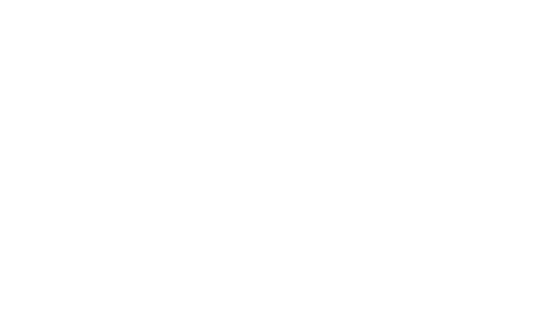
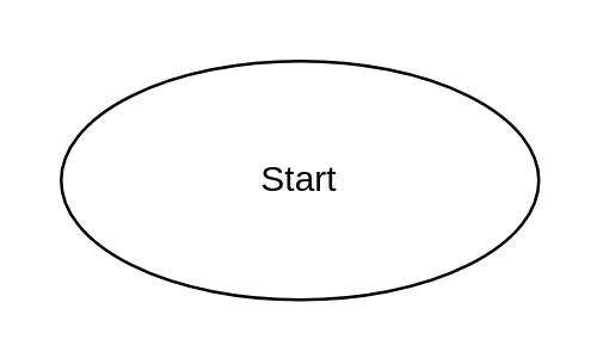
+ <mxCell id="2" value="Start" style="ellipse;whiteSpace=wrap;html=1;" vertex="1" parent="1"><mxGeometry x="20" y="20" width="160" height="80" as="geometry" /></mxCell>
